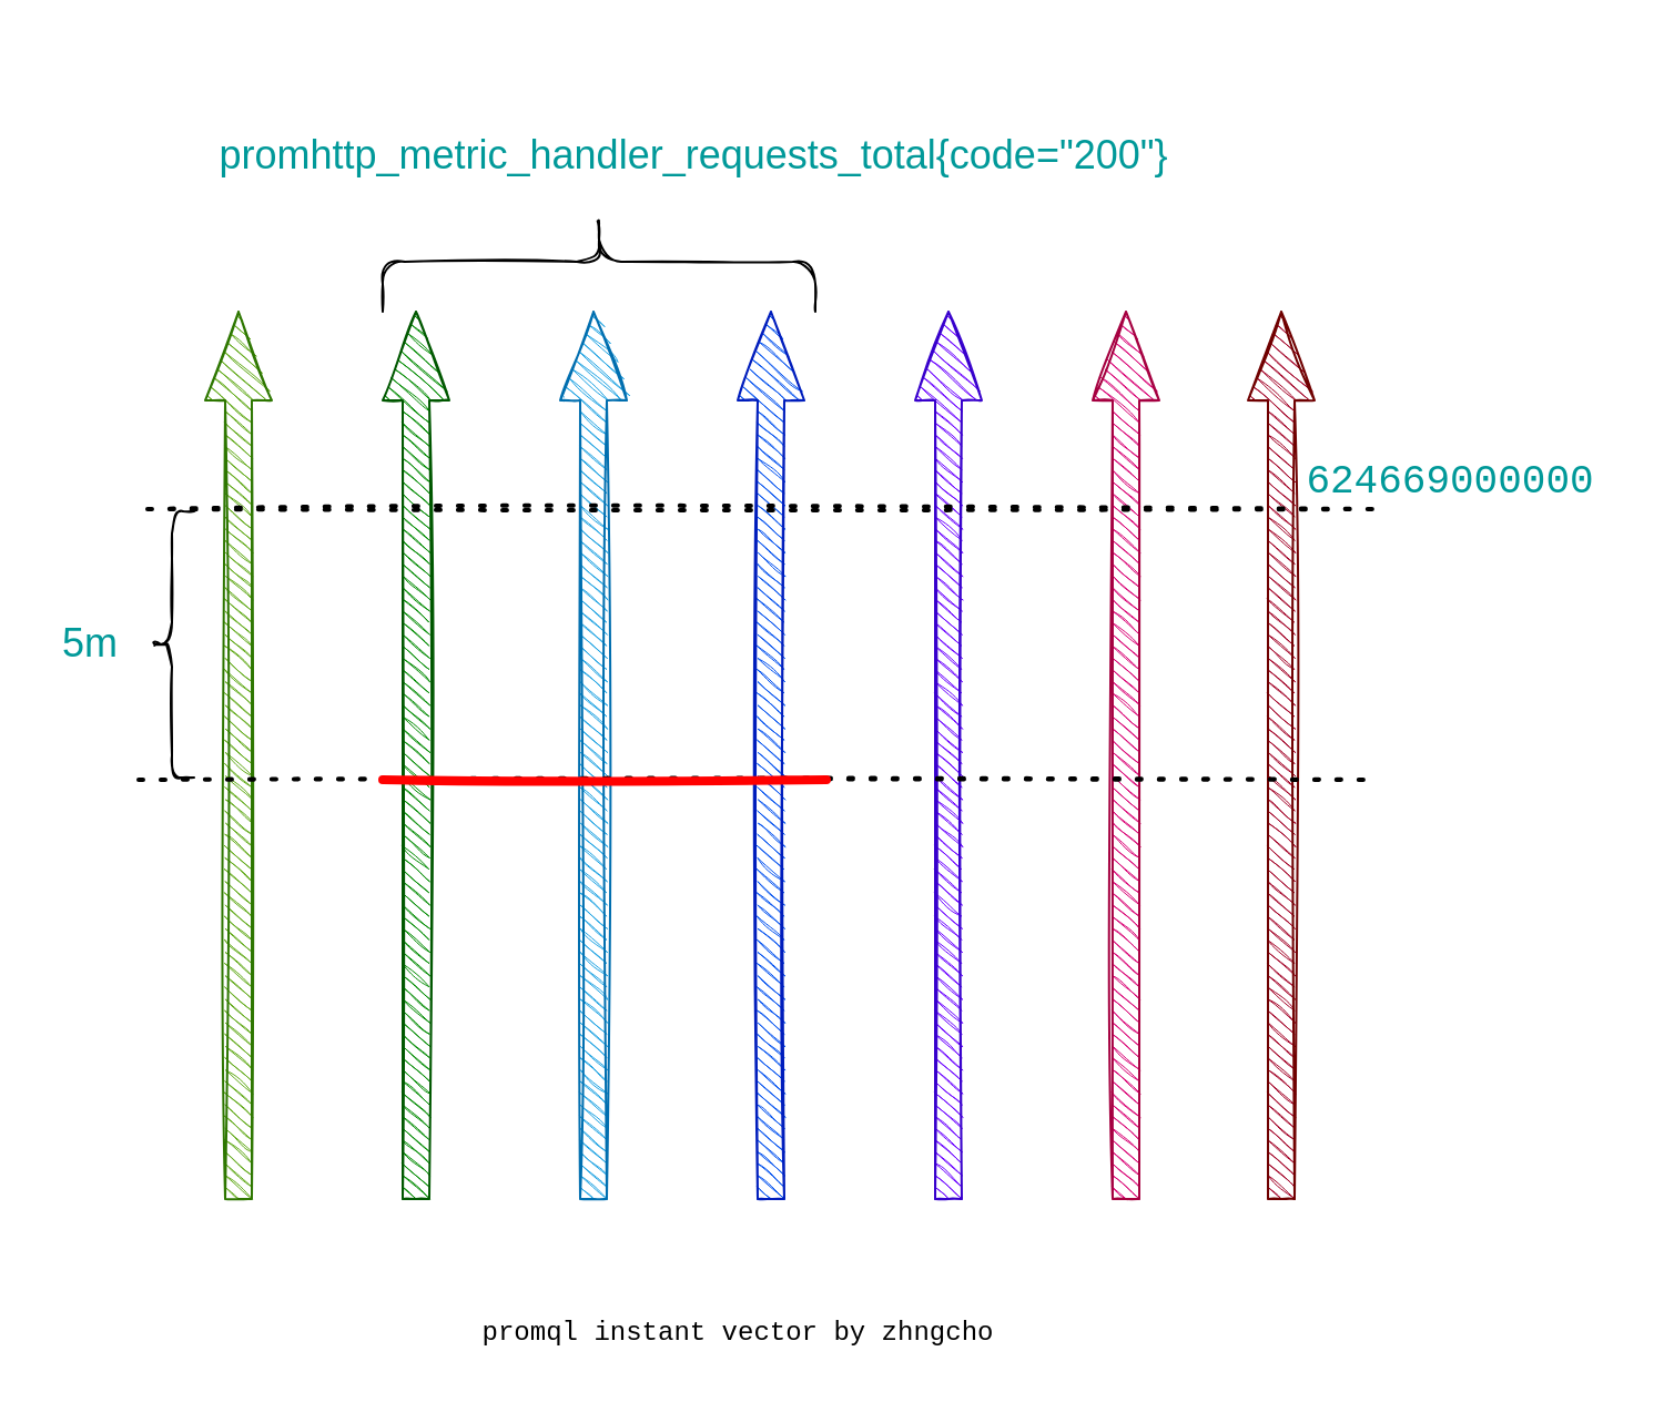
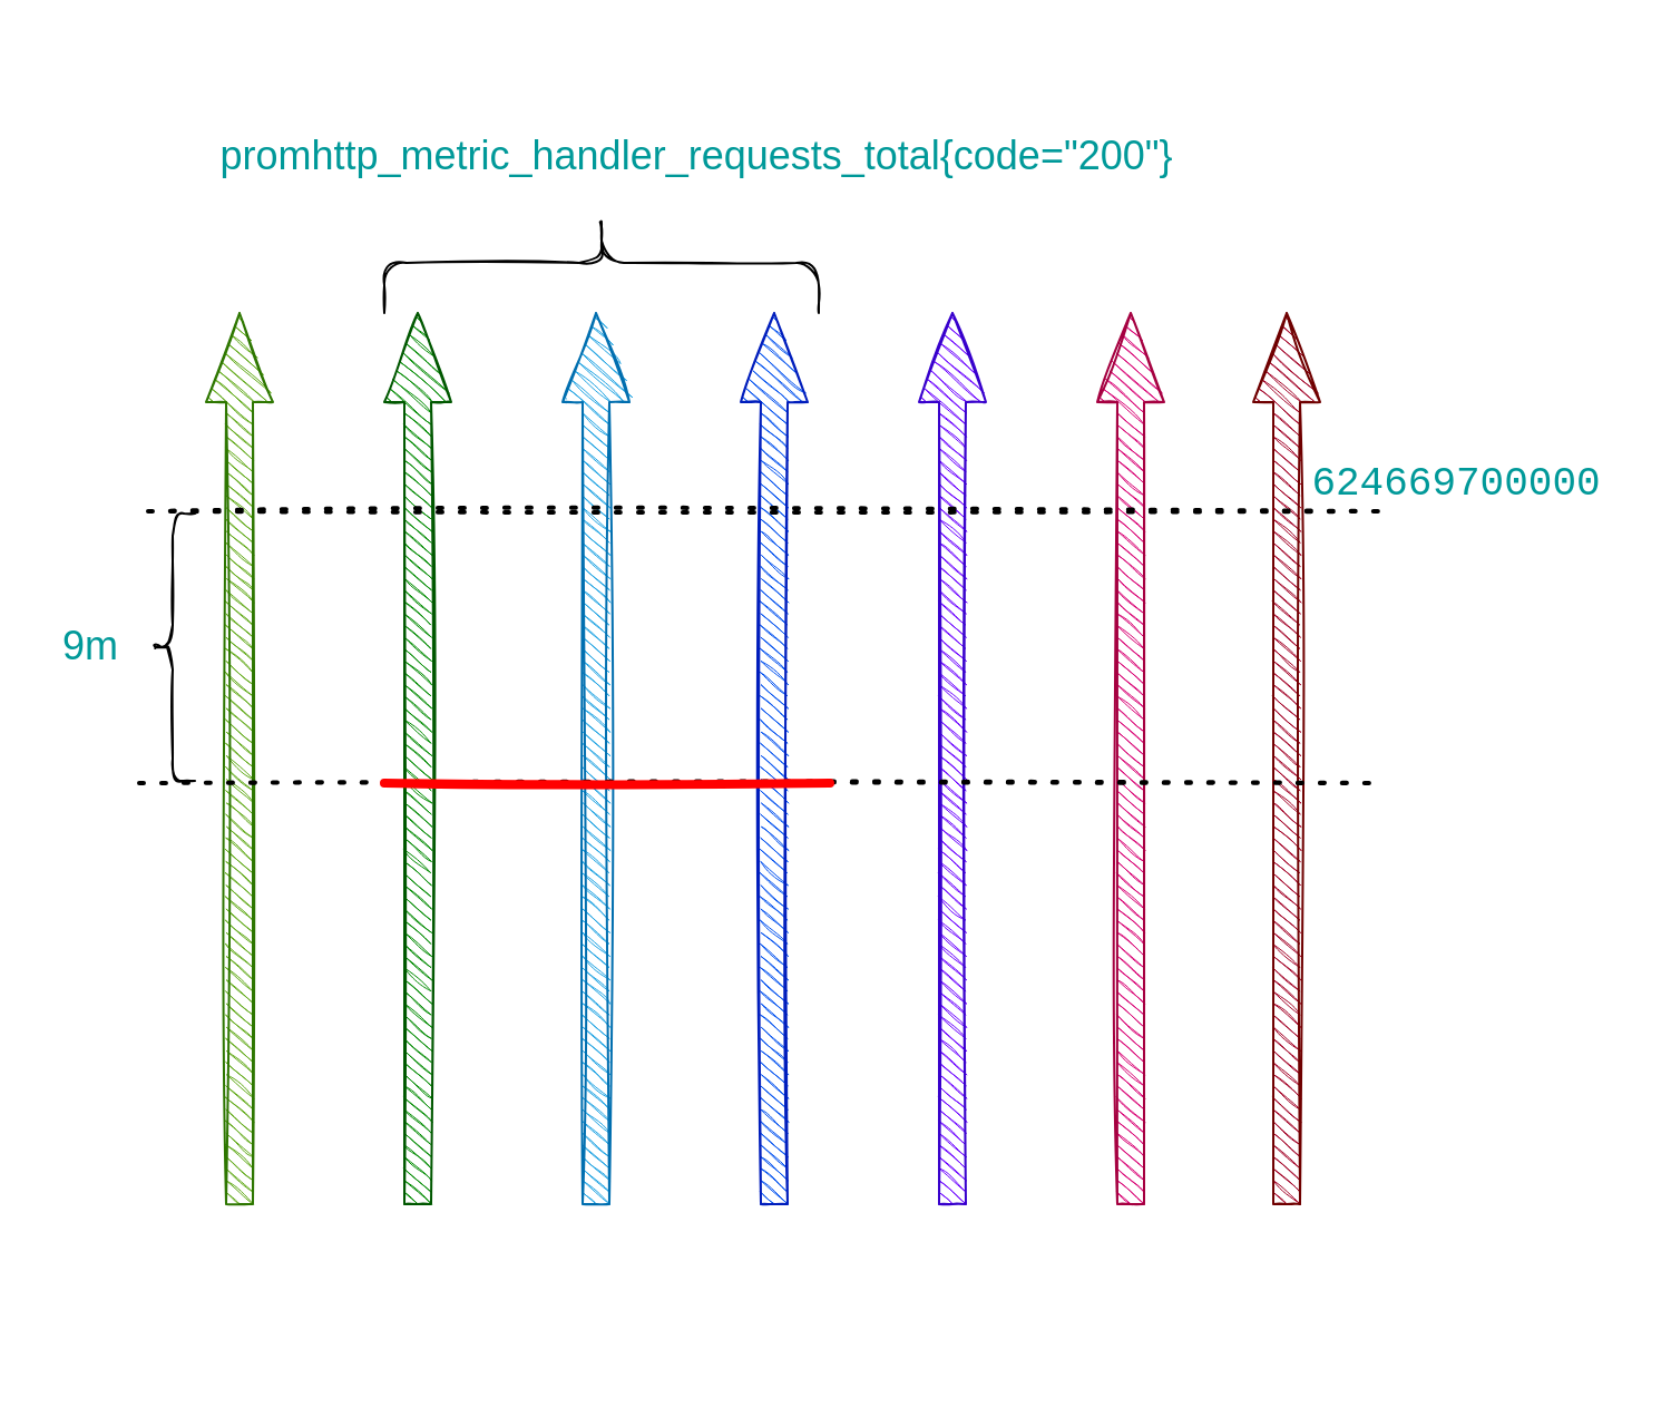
- <mxCell id="2" value="&lt;span style=&quot;font-family: &amp;#34;lucida console&amp;#34; , &amp;#34;consolas&amp;#34; , &amp;#34;courier&amp;#34; , monospace ; text-align: left ; background-color: rgb(255 , 255 , 255)&quot;&gt;&lt;font color=&quot;#009999&quot; style=&quot;font-size: 18px&quot;&gt;624669000000&lt;/font&gt;&lt;/span&gt;" style="text;html=1;align=center;verticalAlign=middle;resizable=0;points=[];autosize=1;sketch=1;" parent="1" vertex="1"><mxGeometry x="578" y="207" width="150" height="20" as="geometry" /></mxCell>
+ <mxCell id="2" value="&lt;span style=&quot;font-family: &amp;#34;lucida console&amp;#34; , &amp;#34;consolas&amp;#34; , &amp;#34;courier&amp;#34; , monospace ; text-align: left ; background-color: rgb(255 , 255 , 255)&quot;&gt;&lt;font color=&quot;#009999&quot; style=&quot;font-size: 18px&quot;&gt;624669700000&lt;/font&gt;&lt;/span&gt;" style="text;html=1;align=center;verticalAlign=middle;resizable=0;points=[];autosize=1;sketch=1;" parent="1" vertex="1"><mxGeometry x="578" y="207" width="150" height="20" as="geometry" /></mxCell>
- <mxCell id="17" value="&lt;span style=&quot;color: rgb(0 , 153 , 153) ; font-size: 18px&quot;&gt;5m&lt;/span&gt;" style="text;html=1;align=center;verticalAlign=middle;resizable=0;points=[];autosize=1;" vertex="1" parent="1"><mxGeometry x="20" y="280" width="40" height="20" as="geometry" /></mxCell>
+ <mxCell id="17" value="&lt;span style=&quot;color: rgb(0 , 153 , 153) ; font-size: 18px&quot;&gt;9m&lt;/span&gt;" style="text;html=1;align=center;verticalAlign=middle;resizable=0;points=[];autosize=1;" vertex="1" parent="1"><mxGeometry x="20" y="280" width="40" height="20" as="geometry" /></mxCell>
- <mxCell id="18" value="&lt;font face=&quot;Courier New&quot;&gt;promql instant vector by zhngcho&lt;/font&gt;" style="text;html=1;align=center;verticalAlign=middle;resizable=0;points=[];autosize=1;" vertex="1" parent="1"><mxGeometry x="207" y="590" width="250" height="20" as="geometry" /></mxCell>
